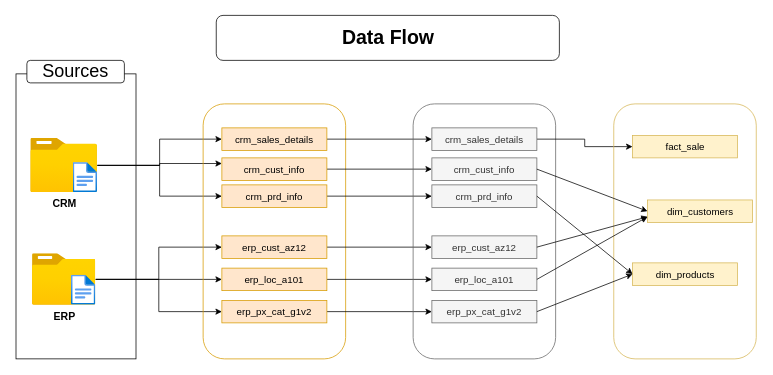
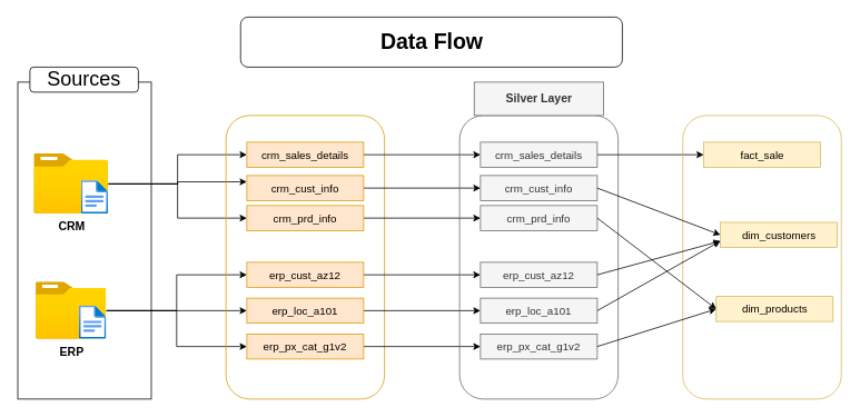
+ <mxCell id="26" value="&lt;font style=&quot;font-size: 14px;&quot;&gt;&lt;b&gt;Silver Layer&lt;/b&gt;&lt;/font&gt;" style="rounded=0;whiteSpace=wrap;html=1;fillColor=#f5f5f5;strokeColor=#666666;fontColor=#333333;" parent="1" vertex="1"><mxGeometry x="567.5" y="98" width="155" height="40" as="geometry" /></mxCell>
- <mxCell id="36" value="&lt;font style=&quot;font-size: 13px;&quot;&gt;fact_sale&lt;/font&gt;" style="rounded=0;whiteSpace=wrap;html=1;fillColor=#fff2cc;strokeColor=#d6b656;" parent="1" vertex="1"><mxGeometry x="842.5" y="180" width="140" height="30" as="geometry" /></mxCell>
+ <mxCell id="36" value="&lt;font style=&quot;font-size: 13px;&quot;&gt;fact_sale&lt;/font&gt;" style="rounded=0;whiteSpace=wrap;html=1;fillColor=#fff2cc;strokeColor=#d6b656;" parent="1" vertex="1"><mxGeometry x="842.5" y="170" width="140" height="30" as="geometry" /></mxCell>
- <mxCell id="34" value="&lt;font style=&quot;font-size: 13px;&quot;&gt;dim_products&lt;/font&gt;" style="rounded=0;whiteSpace=wrap;html=1;fillColor=#fff2cc;strokeColor=#d6b656;" parent="1" vertex="1"><mxGeometry x="842.5" y="350" width="140" height="30" as="geometry" /></mxCell>
+ <mxCell id="34" value="&lt;font style=&quot;font-size: 13px;&quot;&gt;dim_products&lt;/font&gt;" style="rounded=0;whiteSpace=wrap;html=1;fillColor=#fff2cc;strokeColor=#d6b656;" parent="1" vertex="1"><mxGeometry x="857.5" y="355" width="140" height="30" as="geometry" /></mxCell>
